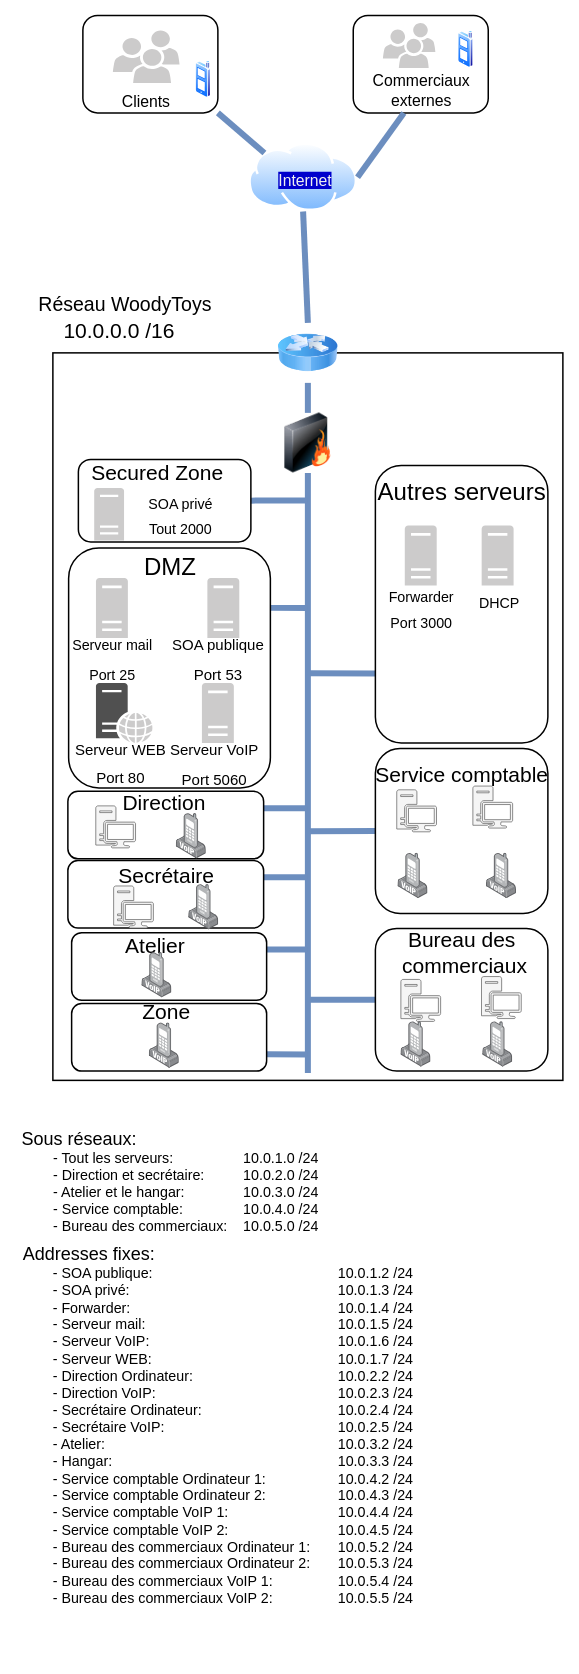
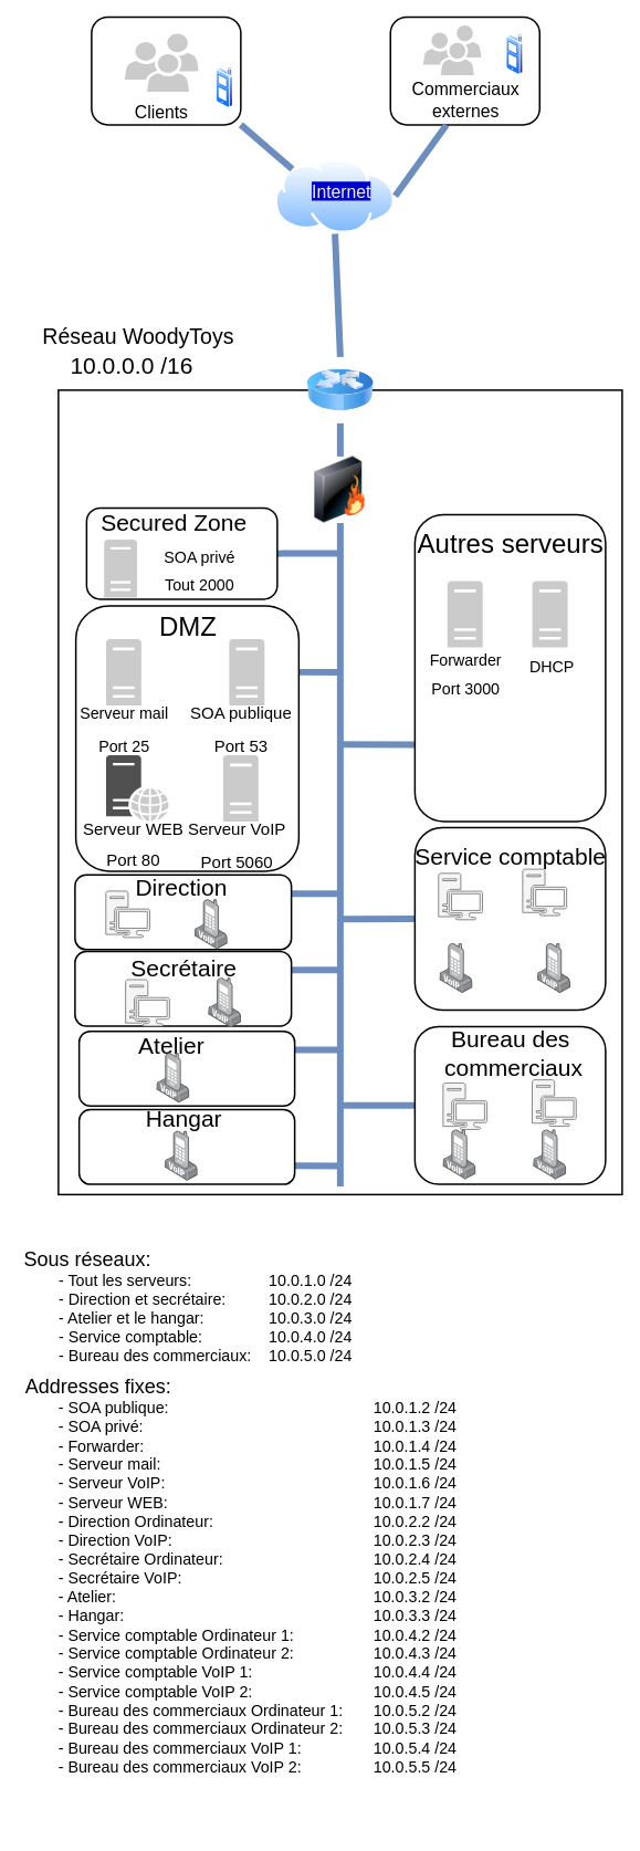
- <mxCell id="4" value="&lt;span style=&quot;color: rgb(240 , 240 , 240) ; font-family: &amp;#34;helvetica&amp;#34; ; font-size: 21px ; font-style: normal ; font-weight: 400 ; letter-spacing: normal ; text-align: center ; text-indent: 0px ; text-transform: none ; word-spacing: 0px ; display: inline ; float: none ; background-color: rgb(0 , 0 , 204)&quot;&gt;Internet&lt;/span&gt;" style="text;whiteSpace=wrap;html=1;fontSize=21;" vertex="1" parent="1"><mxGeometry x="369" y="220.75" width="70" height="30" as="geometry" /></mxCell>
+ <mxCell id="4" value="&lt;span style=&quot;color: rgb(240 , 240 , 240) ; font-family: &amp;#34;helvetica&amp;#34; ; font-size: 21px ; font-style: normal ; font-weight: 400 ; letter-spacing: normal ; text-align: center ; text-indent: 0px ; text-transform: none ; word-spacing: 0px ; display: inline ; float: none ; background-color: rgb(0 , 0 , 204)&quot;&gt;Internet&lt;/span&gt;" style="text;whiteSpace=wrap;html=1;fontSize=21;" vertex="1" parent="1"><mxGeometry x="374" y="210.75" width="70" height="30" as="geometry" /></mxCell>
- <mxCell id="32" value="&lt;font style=&quot;font-size: 28px&quot;&gt;Zone&lt;/font&gt;" style="text;html=1;align=center;verticalAlign=middle;resizable=0;points=[];autosize=1;strokeColor=none;fillColor=none;fontSize=20;" vertex="1" parent="1"><mxGeometry x="166" y="1333" width="110" height="30" as="geometry" /></mxCell>
+ <mxCell id="32" value="&lt;font style=&quot;font-size: 28px&quot;&gt;Hangar&lt;/font&gt;" style="text;html=1;align=center;verticalAlign=middle;resizable=0;points=[];autosize=1;strokeColor=none;fillColor=none;fontSize=20;" vertex="1" parent="1"><mxGeometry x="166" y="1333" width="110" height="30" as="geometry" /></mxCell>
